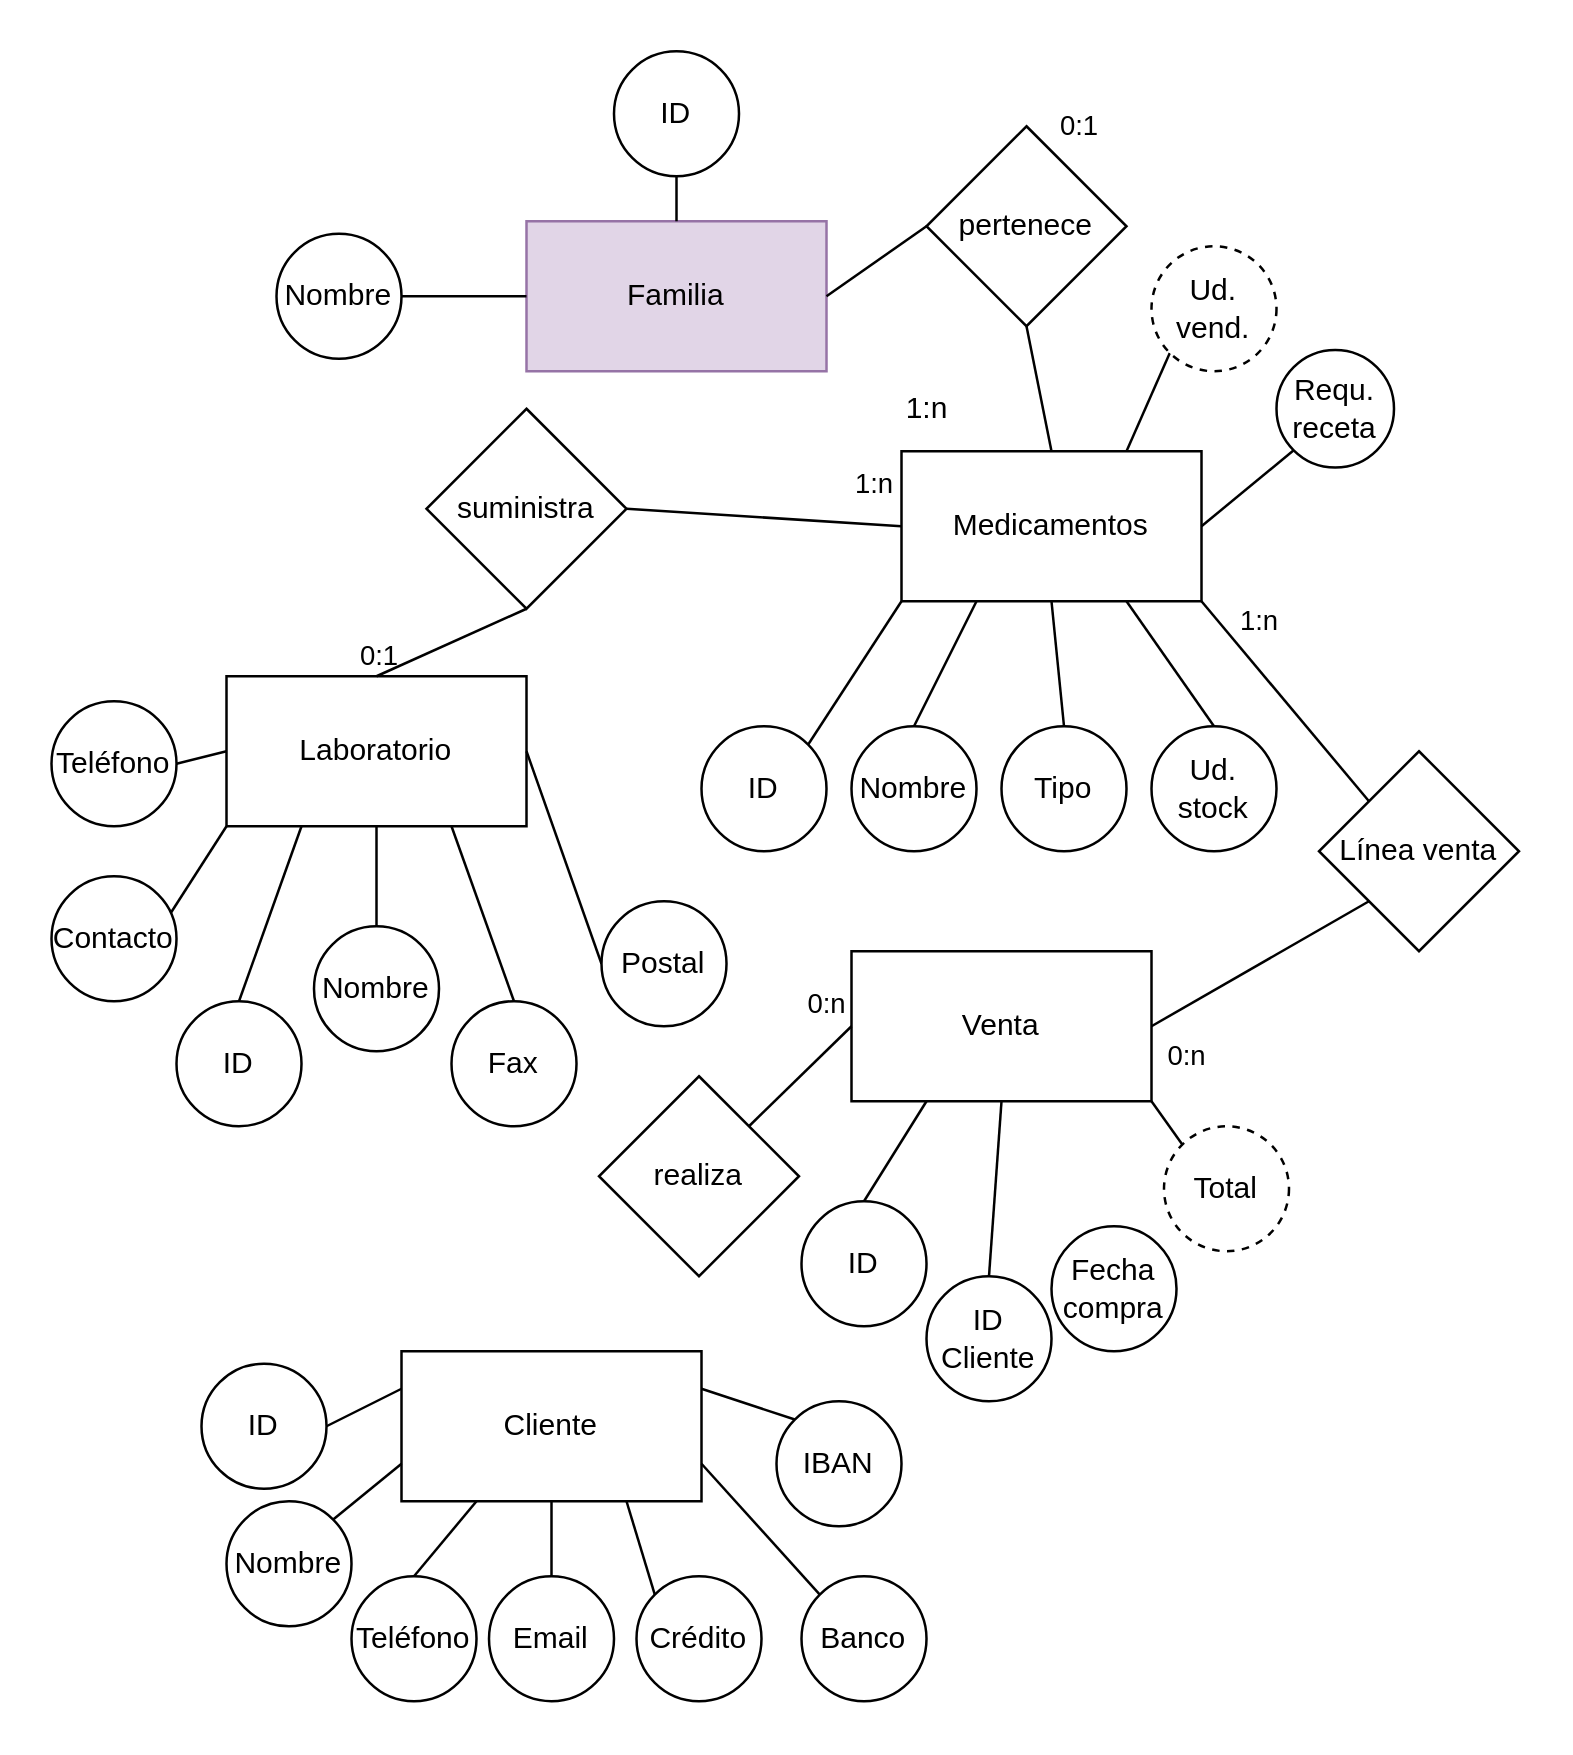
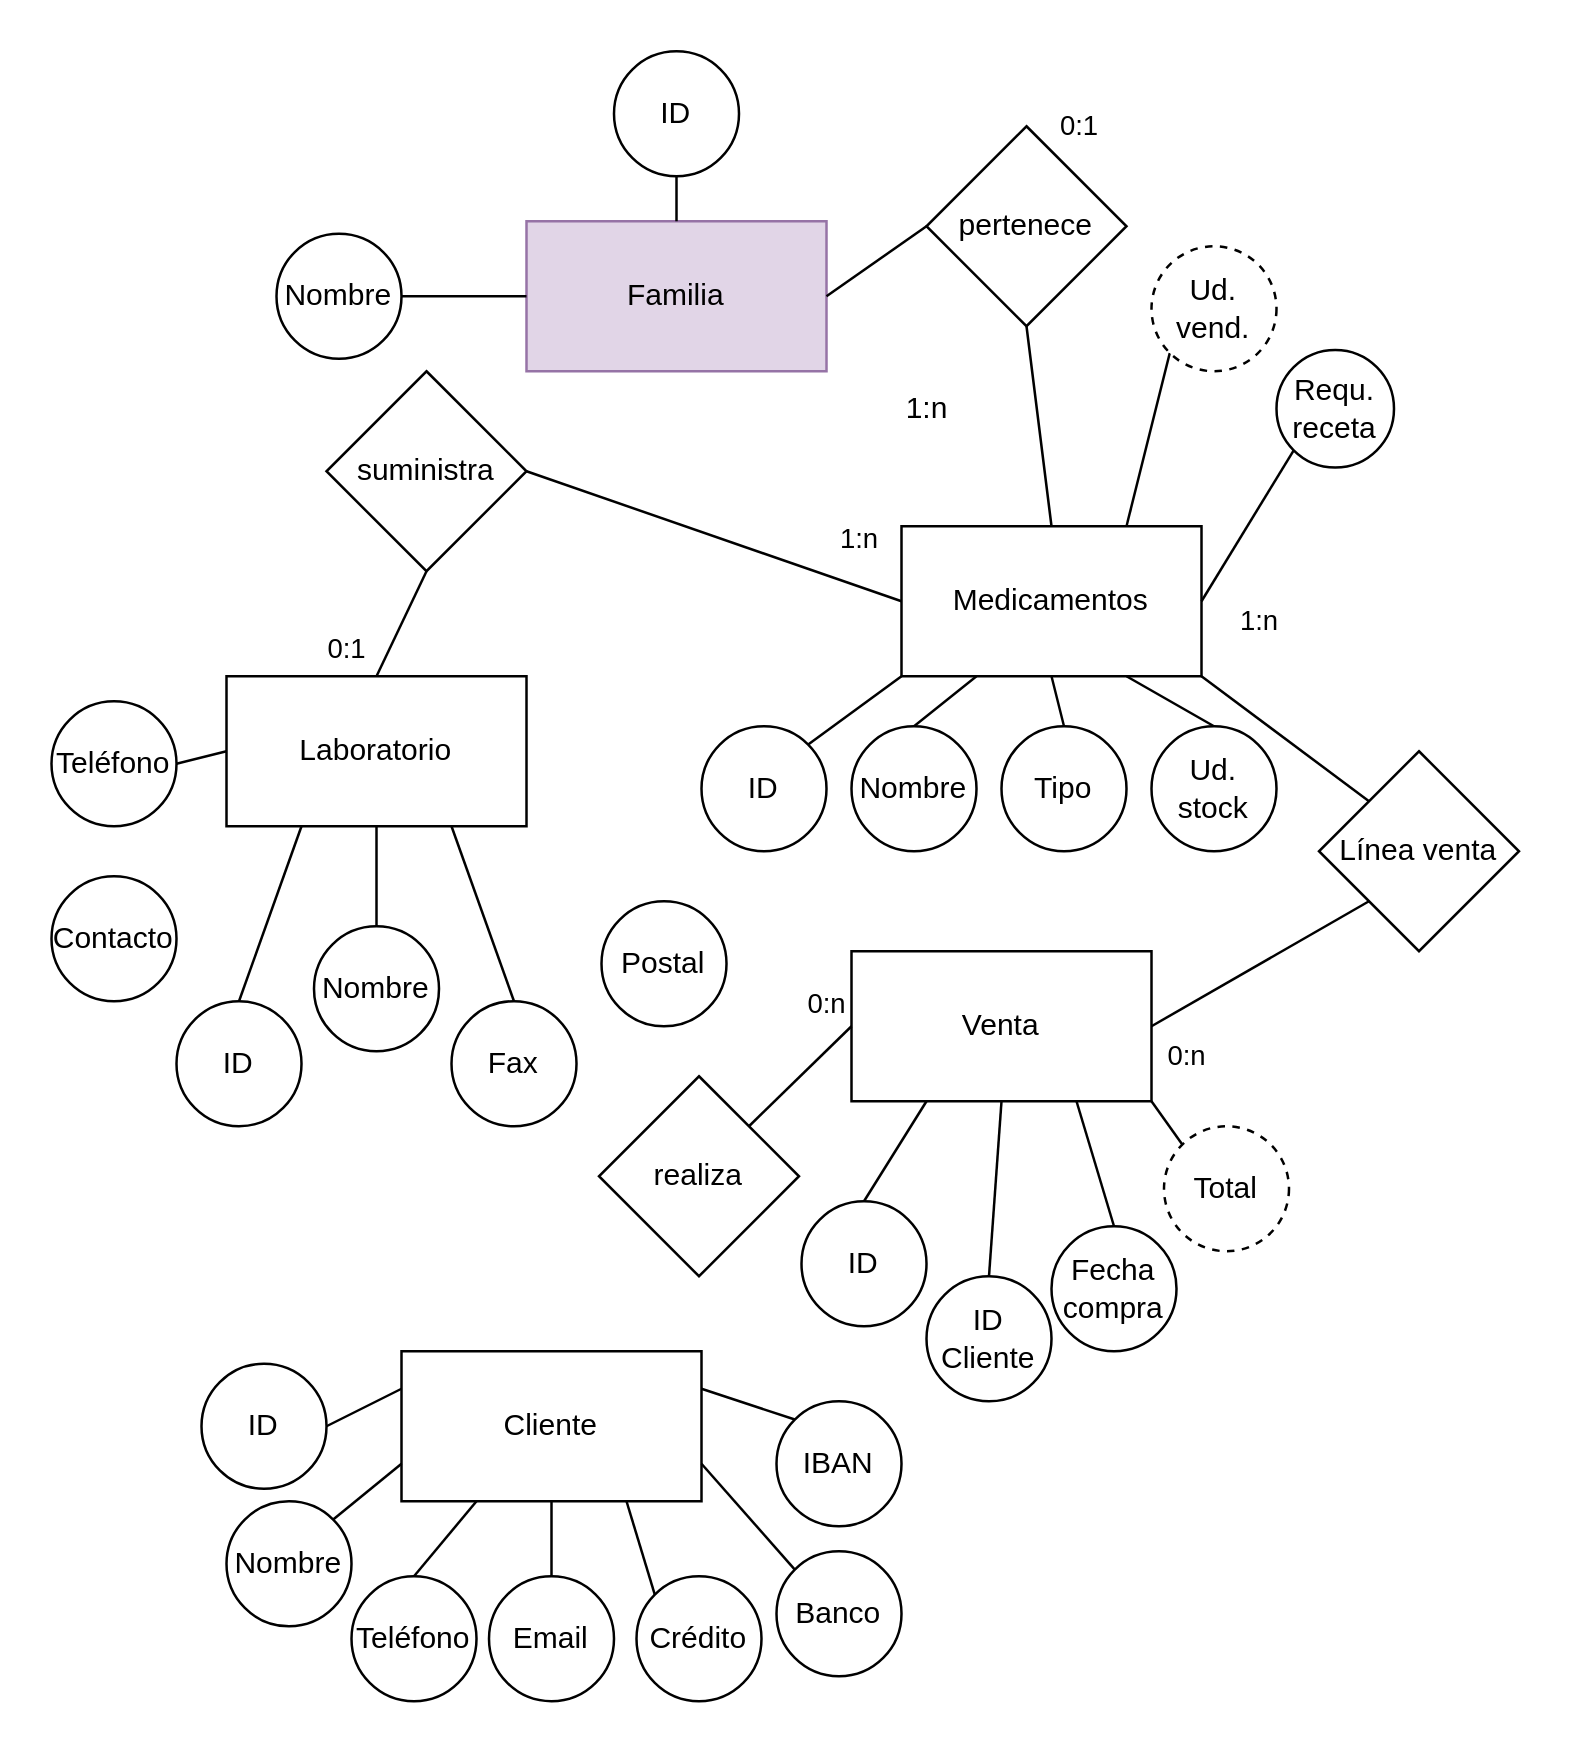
- <mxCell id="55" value="suministra" style="rhombus;whiteSpace=wrap;html=1;labelBackgroundColor=none;fontColor=light-dark(#000000,#000000);fillColor=light-dark(#FFFFFF,#FFFFFF);strokeColor=light-dark(#000000,#000000);" vertex="1" parent="1"><mxGeometry x="170" y="163" width="80" height="80" as="geometry" /></mxCell>
+ <mxCell id="55" value="suministra" style="rhombus;whiteSpace=wrap;html=1;labelBackgroundColor=none;fontColor=light-dark(#000000,#000000);fillColor=light-dark(#FFFFFF,#FFFFFF);strokeColor=light-dark(#000000,#000000);" vertex="1" parent="1"><mxGeometry x="130" y="148" width="80" height="80" as="geometry" /></mxCell>
- <mxCell id="3" value="Medicamentos" style="rounded=0;whiteSpace=wrap;html=1;labelBackgroundColor=none;fontColor=light-dark(#000000,#000000);fillColor=light-dark(#FFFFFF,#FFFFFF);strokeColor=light-dark(#000000,#000000);" parent="1" vertex="1"><mxGeometry x="360" y="180" width="120" height="60" as="geometry" /></mxCell>
+ <mxCell id="3" value="Medicamentos" style="rounded=0;whiteSpace=wrap;html=1;labelBackgroundColor=none;fontColor=light-dark(#000000,#000000);fillColor=light-dark(#FFFFFF,#FFFFFF);strokeColor=light-dark(#000000,#000000);" parent="1" vertex="1"><mxGeometry x="360" y="210" width="120" height="60" as="geometry" /></mxCell>
- <mxCell id="24" value="" style="endArrow=none;html=1;rounded=0;exitX=0;exitY=0.5;exitDx=0;exitDy=0;entryX=1;entryY=0.5;entryDx=0;entryDy=0;labelBackgroundColor=none;fontColor=light-dark(#000000,#000000);" edge="1" parent="1" source="25" target="4"><mxGeometry width="50" height="50" relative="1" as="geometry"><mxPoint x="360" y="630" as="sourcePoint" /><mxPoint x="250" y="425" as="targetPoint" /></mxGeometry></mxCell>
- <mxCell id="26" value="" style="endArrow=none;html=1;rounded=0;exitX=0.5;exitY=1;exitDx=0;exitDy=0;entryX=0;entryY=1;entryDx=0;entryDy=0;labelBackgroundColor=none;fontColor=light-dark(#000000,#000000);" edge="1" parent="1" source="27" target="4"><mxGeometry width="50" height="50" relative="1" as="geometry"><mxPoint x="300" y="510" as="sourcePoint" /><mxPoint x="190" y="305" as="targetPoint" /></mxGeometry></mxCell>
+ <mxCell id="52" value="" style="endArrow=none;html=1;rounded=0;exitX=0.5;exitY=0;exitDx=0;exitDy=0;entryX=0.75;entryY=1;entryDx=0;entryDy=0;labelBackgroundColor=none;fontColor=light-dark(#000000,#000000);" edge="1" parent="1" source="53" target="47"><mxGeometry width="50" height="50" relative="1" as="geometry"><mxPoint x="540" y="1000" as="sourcePoint" /><mxPoint x="540" y="790" as="targetPoint" /></mxGeometry></mxCell>
- <mxCell id="44" value="Banco" style="ellipse;whiteSpace=wrap;html=1;aspect=fixed;labelBackgroundColor=none;fontColor=light-dark(#000000,#000000);fillColor=light-dark(#FFFFFF,#FFFFFF);strokeColor=light-dark(#000000,#000000);" vertex="1" parent="1"><mxGeometry x="320" y="630" width="50" height="50" as="geometry" /></mxCell>
+ <mxCell id="44" value="Banco" style="ellipse;whiteSpace=wrap;html=1;aspect=fixed;labelBackgroundColor=none;fontColor=light-dark(#000000,#000000);fillColor=light-dark(#FFFFFF,#FFFFFF);strokeColor=light-dark(#000000,#000000);" vertex="1" parent="1"><mxGeometry x="310" y="620" width="50" height="50" as="geometry" /></mxCell>
